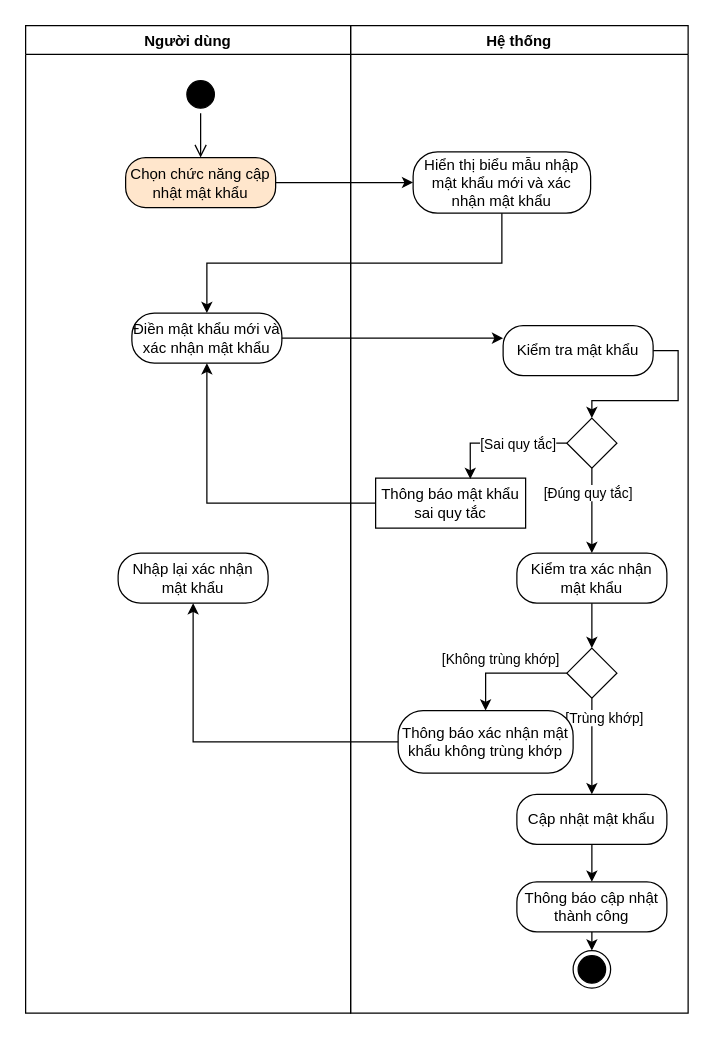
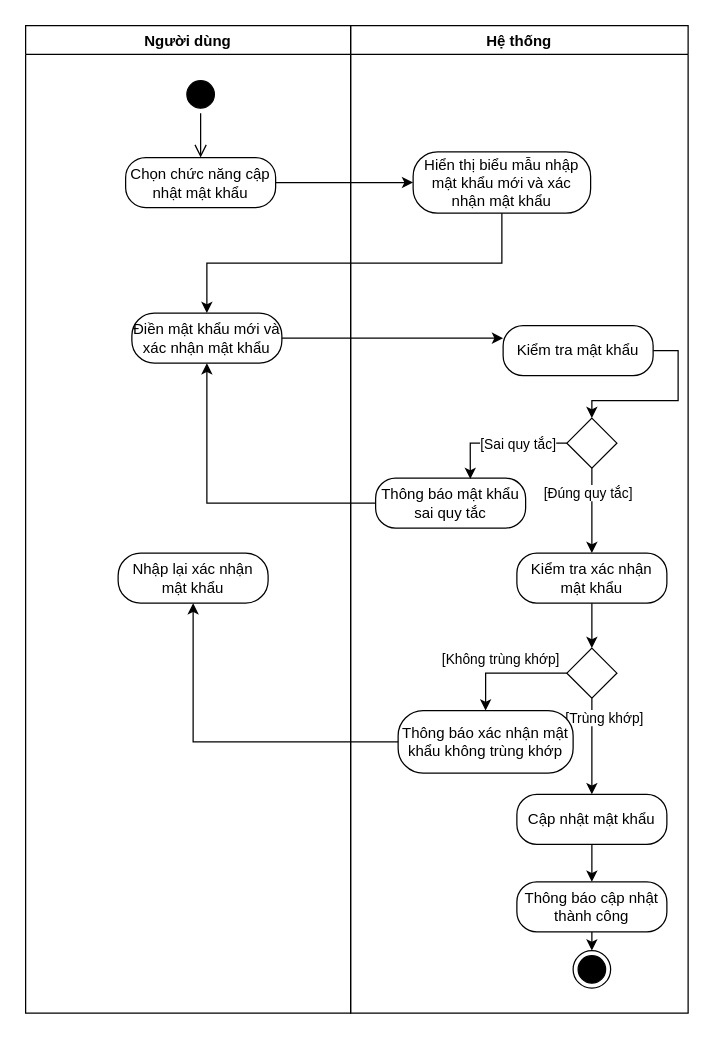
- <mxCell id="23" value="Chọn chức năng cập nhật mật khẩu" style="rounded=1;whiteSpace=wrap;html=1;arcSize=40;fontColor=#000000;fillColor=#ffe6cc;strokeColor=#000000;" vertex="1" parent="22"><mxGeometry x="80" y="105.5" width="120" height="40" as="geometry" /></mxCell>
+ <mxCell id="23" value="Chọn chức năng cập nhật mật khẩu" style="rounded=1;whiteSpace=wrap;html=1;arcSize=40;fontColor=#000000;fillColor=#FFFFFF;strokeColor=#000000;" vertex="1" parent="22"><mxGeometry x="80" y="105.5" width="120" height="40" as="geometry" /></mxCell>
- <mxCell id="30" value="Thông báo mật khẩu sai quy tắc" style="whiteSpace=wrap;html=1;arcSize=40;fontColor=#000000;fillColor=#FFFFFF;strokeColor=#000000;rounded=0;" vertex="1" parent="1"><mxGeometry x="300" y="382" width="120" height="40" as="geometry" /></mxCell>
+ <mxCell id="30" value="Thông báo mật khẩu sai quy tắc" style="rounded=1;whiteSpace=wrap;html=1;arcSize=40;fontColor=#000000;fillColor=#FFFFFF;strokeColor=#000000;" vertex="1" parent="1"><mxGeometry x="300" y="382" width="120" height="40" as="geometry" /></mxCell>
